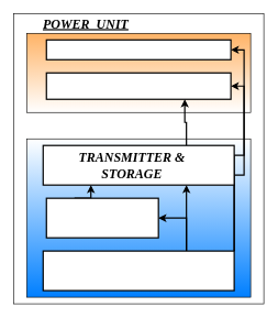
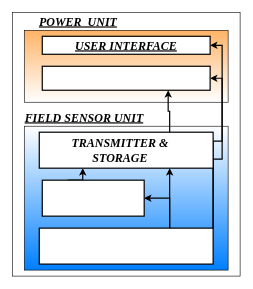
+ <mxCell id="17" value="USER INTERFACE" style="text;html=1;align=center;verticalAlign=middle;whiteSpace=wrap;rounded=0;fontStyle=7;fontFamily=Times New Roman;fontSize=20;" vertex="1" parent="1"><mxGeometry x="105" y="60" width="210" height="30" as="geometry" /></mxCell>
+ <mxCell id="19" value="FIELD SENSOR UNIT" style="text;html=1;align=center;verticalAlign=middle;whiteSpace=wrap;rounded=0;fontFamily=Times New Roman;fontSize=20;fontStyle=7" vertex="1" parent="1"><mxGeometry x="40" y="180" width="200" height="30" as="geometry" /></mxCell>
